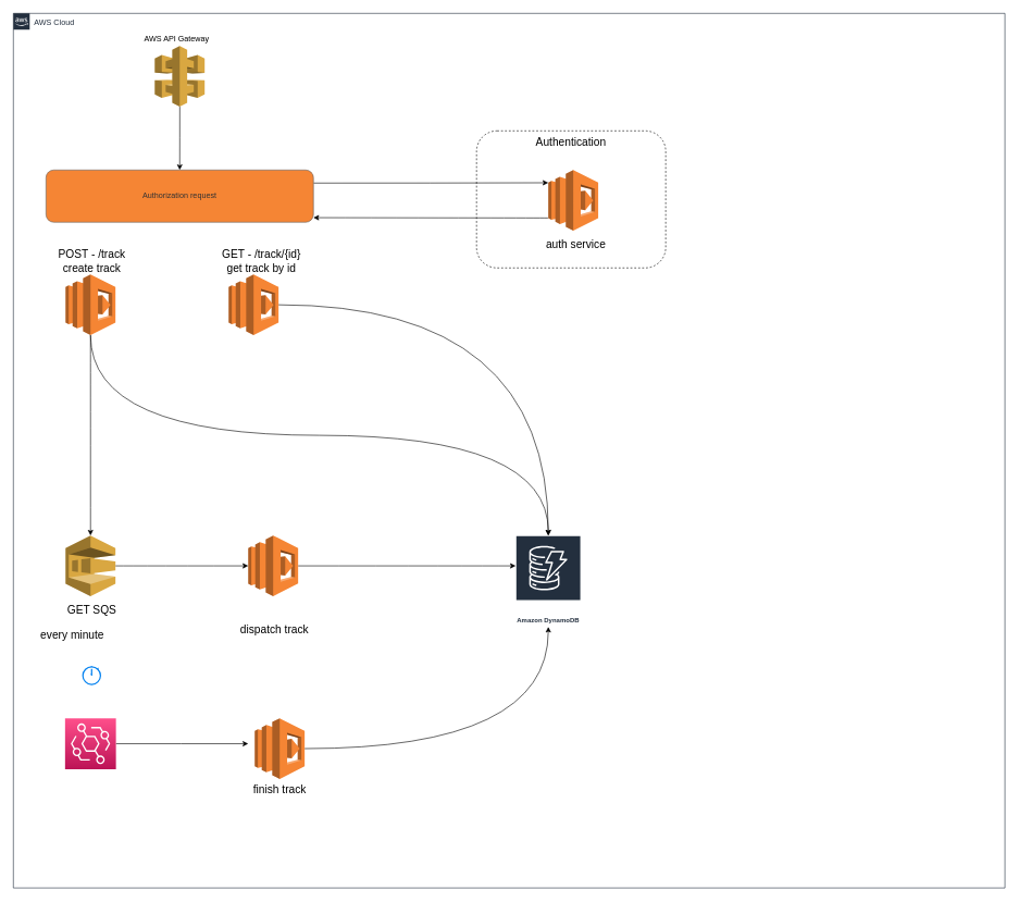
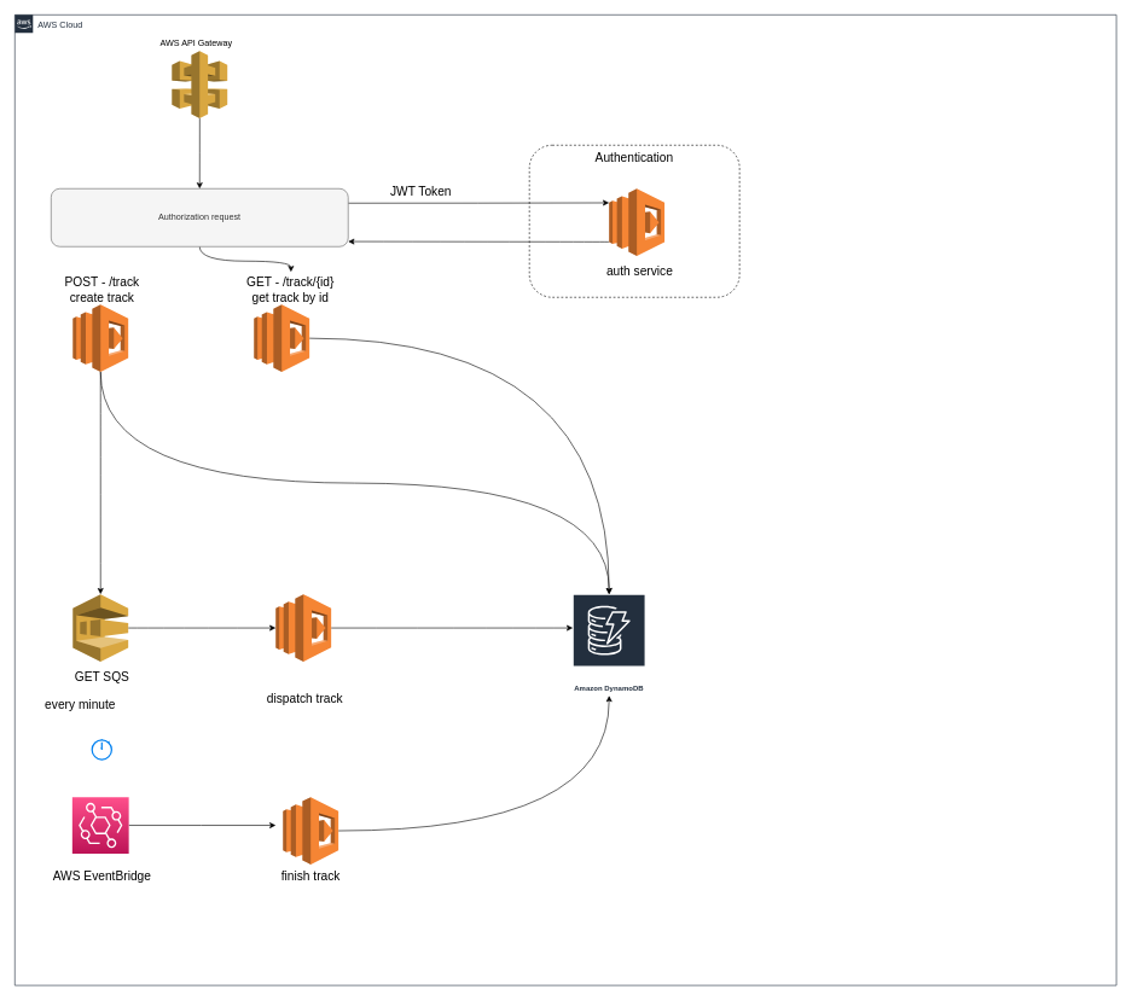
+ <mxCell id="35" value="JWT Token" style="text;html=1;align=center;verticalAlign=middle;resizable=0;points=[];autosize=1;strokeColor=none;fillColor=none;fontSize=17;rounded=1;" parent="33" vertex="1"><mxGeometry x="510" y="230" width="100" height="30" as="geometry" /></mxCell>
- <mxCell id="7" value="Authorization request" style="whiteSpace=wrap;html=1;fillColor=#f58534;fontColor=#333333;strokeColor=#666666;rounded=1;" parent="1" vertex="1"><mxGeometry x="70" y="260" width="410" height="80" as="geometry" /></mxCell>
+ <mxCell id="7" value="Authorization request" style="whiteSpace=wrap;html=1;fillColor=#f5f5f5;fontColor=#333333;strokeColor=#666666;rounded=1;" parent="1" vertex="1"><mxGeometry x="70" y="260" width="410" height="80" as="geometry" /></mxCell>
+ <mxCell id="6" style="edgeStyle=orthogonalEdgeStyle;rounded=1;orthogonalLoop=1;jettySize=auto;html=1;entryX=0.507;entryY=0;entryDx=0;entryDy=0;entryPerimeter=0;fontSize=17;curved=1;" parent="1" source="7" target="17" edge="1"><mxGeometry relative="1" as="geometry" /></mxCell>
+ <mxCell id="27" value="AWS EventBridge" style="text;html=1;align=center;verticalAlign=middle;resizable=0;points=[];autosize=1;strokeColor=none;fillColor=none;fontSize=17;rounded=1;" parent="1" vertex="1"><mxGeometry x="65" y="1195" width="150" height="30" as="geometry" /></mxCell>
